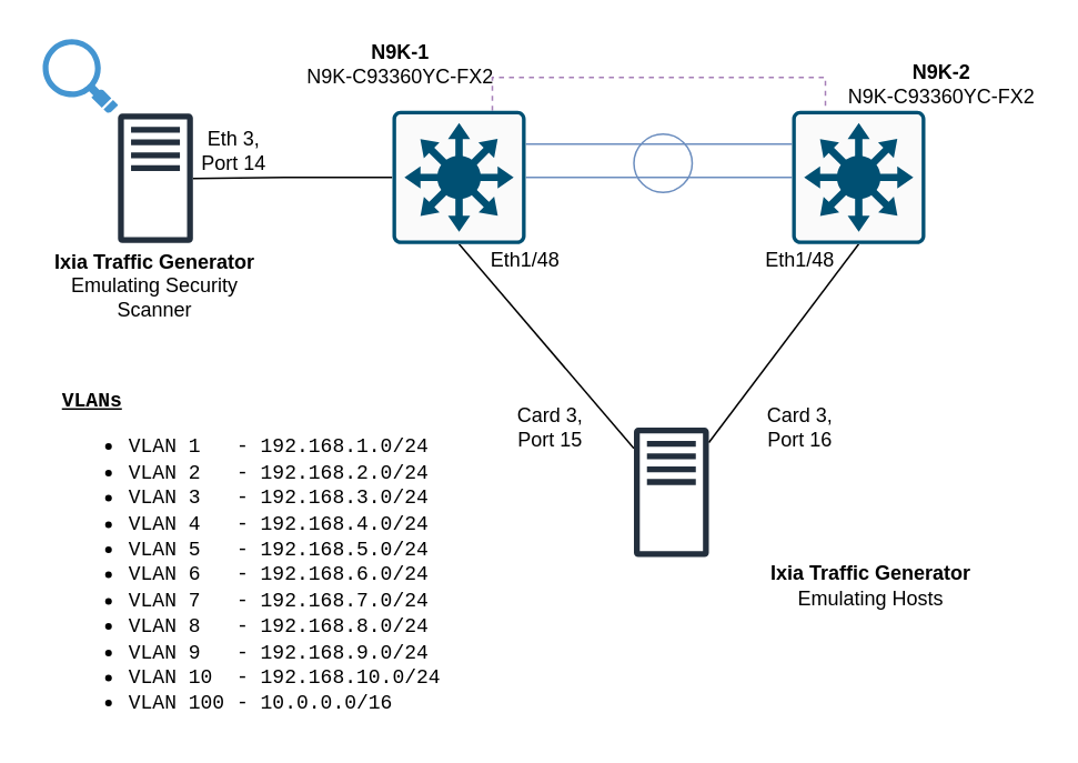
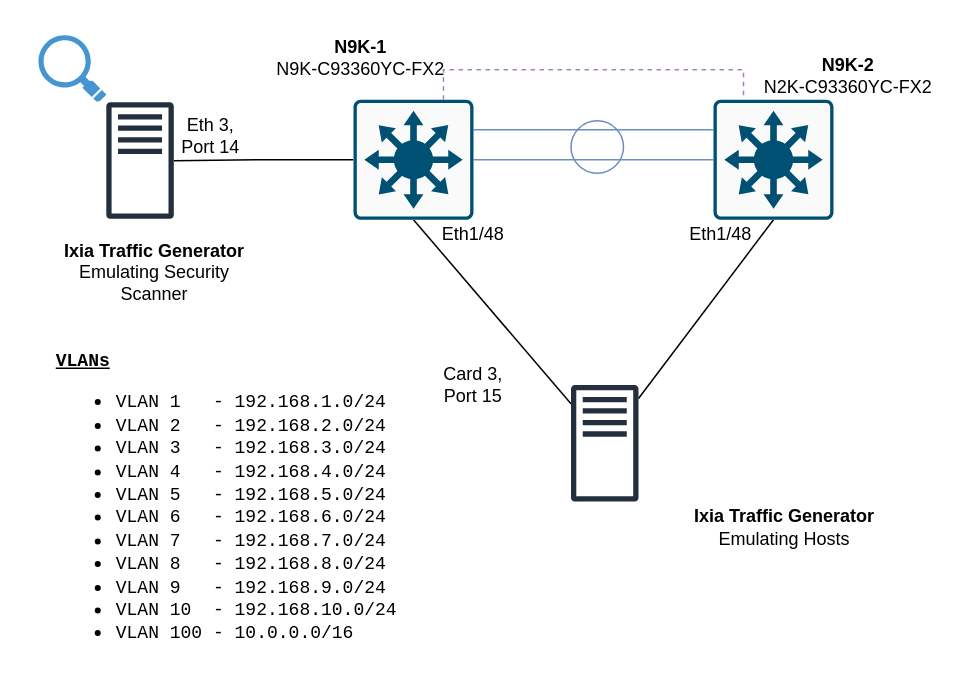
- <mxCell id="19" value="&lt;font color=&quot;#000000&quot;&gt;&lt;b&gt;N9K-2&lt;/b&gt;&lt;br&gt;N9K-C93360YC-FX2&lt;br&gt;&lt;/font&gt;" style="text;html=1;strokeColor=none;fillColor=none;align=center;verticalAlign=middle;whiteSpace=wrap;rounded=0;fontColor=#A680B8;" vertex="1" parent="1"><mxGeometry x="505" y="31.54" width="120" height="36" as="geometry" /></mxCell>
+ <mxCell id="19" value="&lt;font color=&quot;#000000&quot;&gt;&lt;b&gt;N9K-2&lt;/b&gt;&lt;br&gt;N2K-C93360YC-FX2&lt;br&gt;&lt;/font&gt;" style="text;html=1;strokeColor=none;fillColor=none;align=center;verticalAlign=middle;whiteSpace=wrap;rounded=0;fontColor=#A680B8;" vertex="1" parent="1"><mxGeometry x="505" y="31.54" width="120" height="36" as="geometry" /></mxCell>
- <mxCell id="17" value="&lt;font color=&quot;#000000&quot;&gt;&lt;b&gt;Ixia Traffic Generator&lt;/b&gt;&lt;br&gt;Emulating Security Scanner&lt;br&gt;&lt;/font&gt;" style="text;html=1;strokeColor=none;fillColor=none;align=center;verticalAlign=middle;whiteSpace=wrap;rounded=0;fontColor=#A680B8;" vertex="1" parent="1"><mxGeometry x="20.4" y="146" width="144.6" height="50" as="geometry" /></mxCell>
+ <mxCell id="17" value="&lt;font color=&quot;#000000&quot;&gt;&lt;b&gt;Ixia Traffic Generator&lt;/b&gt;&lt;br&gt;Emulating Security Scanner&lt;br&gt;&lt;/font&gt;" style="text;html=1;strokeColor=none;fillColor=none;align=center;verticalAlign=middle;whiteSpace=wrap;rounded=0;fontColor=#A680B8;" vertex="1" parent="1"><mxGeometry x="30.4" y="156" width="144.6" height="50" as="geometry" /></mxCell>
- <mxCell id="21" value="Card 3, Port 15" style="text;html=1;strokeColor=none;fillColor=none;align=center;verticalAlign=middle;whiteSpace=wrap;rounded=0;" vertex="1" parent="1"><mxGeometry x="305" y="246" width="50" height="20" as="geometry" /></mxCell>
+ <mxCell id="21" value="Card 3, Port 15" style="text;html=1;strokeColor=none;fillColor=none;align=center;verticalAlign=middle;whiteSpace=wrap;rounded=0;" vertex="1" parent="1"><mxGeometry x="290" y="246" width="50" height="20" as="geometry" /></mxCell>
- <mxCell id="22" value="Card 3, Port 16" style="text;html=1;strokeColor=none;fillColor=none;align=center;verticalAlign=middle;whiteSpace=wrap;rounded=0;" vertex="1" parent="1"><mxGeometry x="455" y="246" width="50" height="20" as="geometry" /></mxCell>
